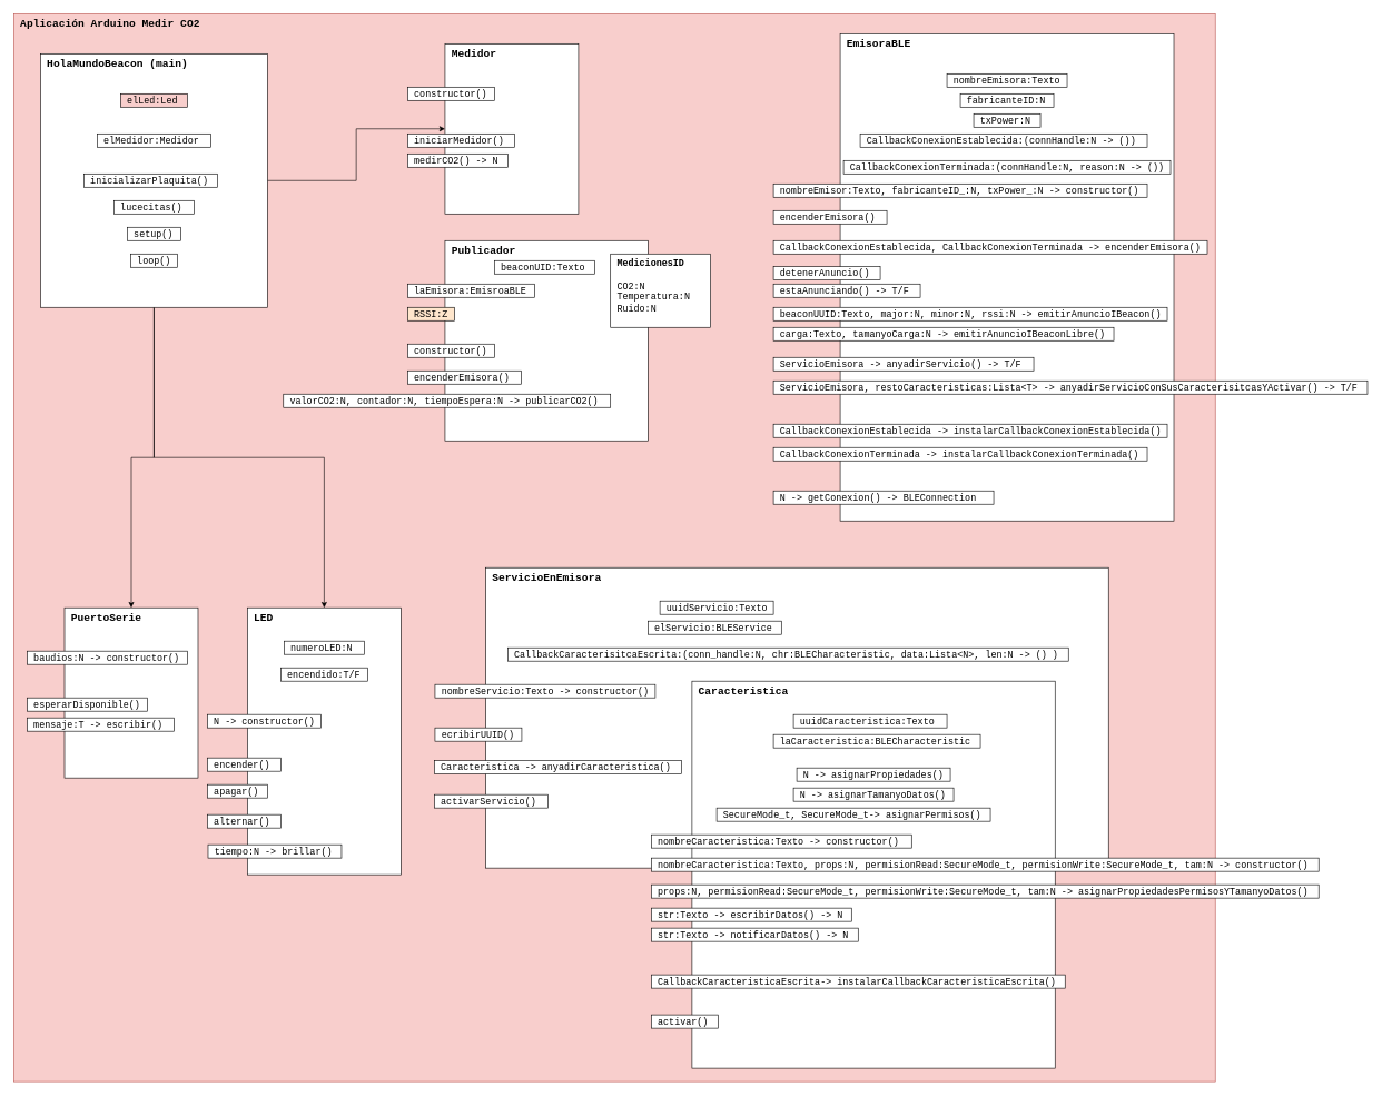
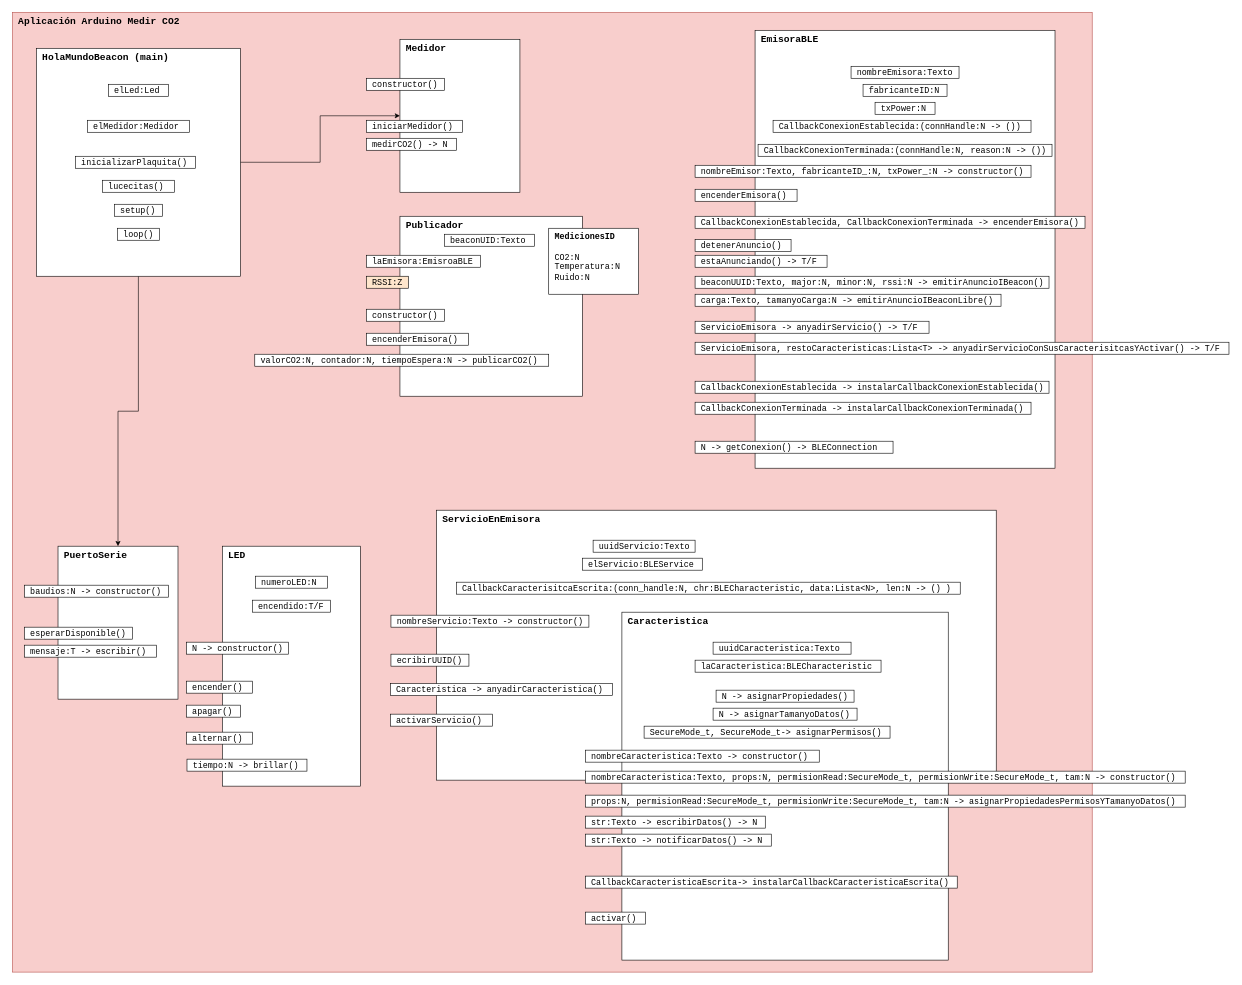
- <mxCell id="7" value="&lt;span style=&quot;font-size: 14px&quot;&gt;elLed:Led&lt;/span&gt;" style="rounded=0;whiteSpace=wrap;html=1;align=left;fontFamily=Courier New;autosize=1;spacingTop=2;spacingLeft=8;fillColor=#f8cecc;" parent="1" vertex="1"><mxGeometry x="180" y="140" width="100" height="20" as="geometry" /></mxCell>
+ <mxCell id="7" value="&lt;span style=&quot;font-size: 14px&quot;&gt;elLed:Led&lt;/span&gt;" style="rounded=0;whiteSpace=wrap;html=1;align=left;fontFamily=Courier New;autosize=1;spacingTop=2;spacingLeft=8;" parent="1" vertex="1"><mxGeometry x="180" y="140" width="100" height="20" as="geometry" /></mxCell>
- <mxCell id="5" style="edgeStyle=orthogonalEdgeStyle;rounded=0;orthogonalLoop=1;jettySize=auto;html=1;entryX=0.5;entryY=0;entryDx=0;entryDy=0;" edge="1" parent="1" source="6" target="27"><mxGeometry relative="1" as="geometry" /></mxCell>
